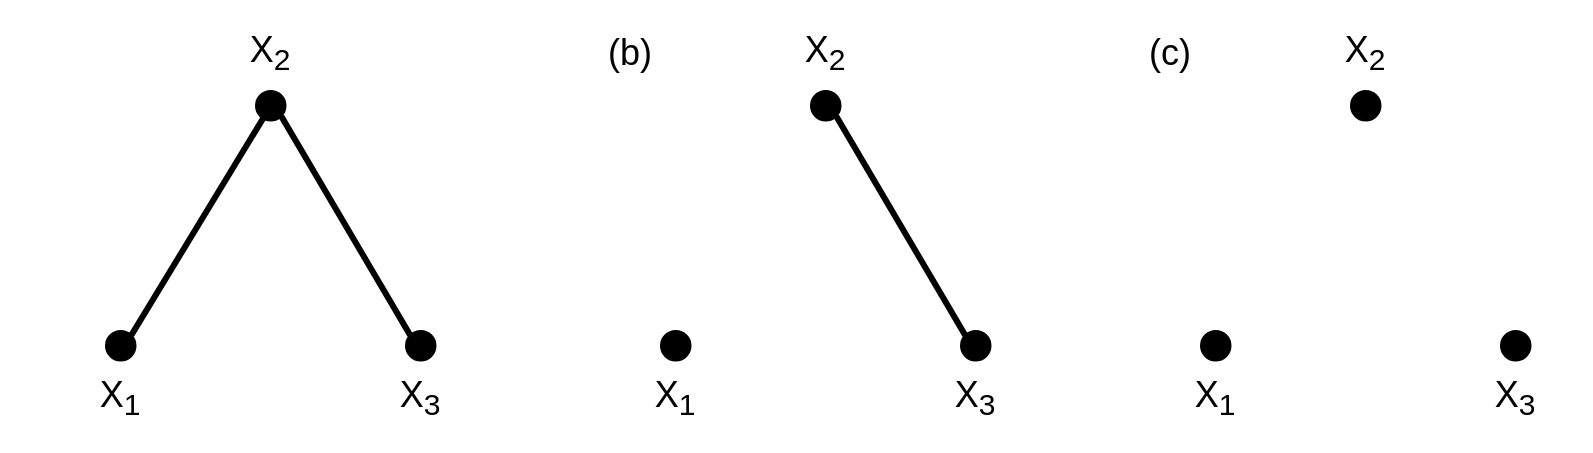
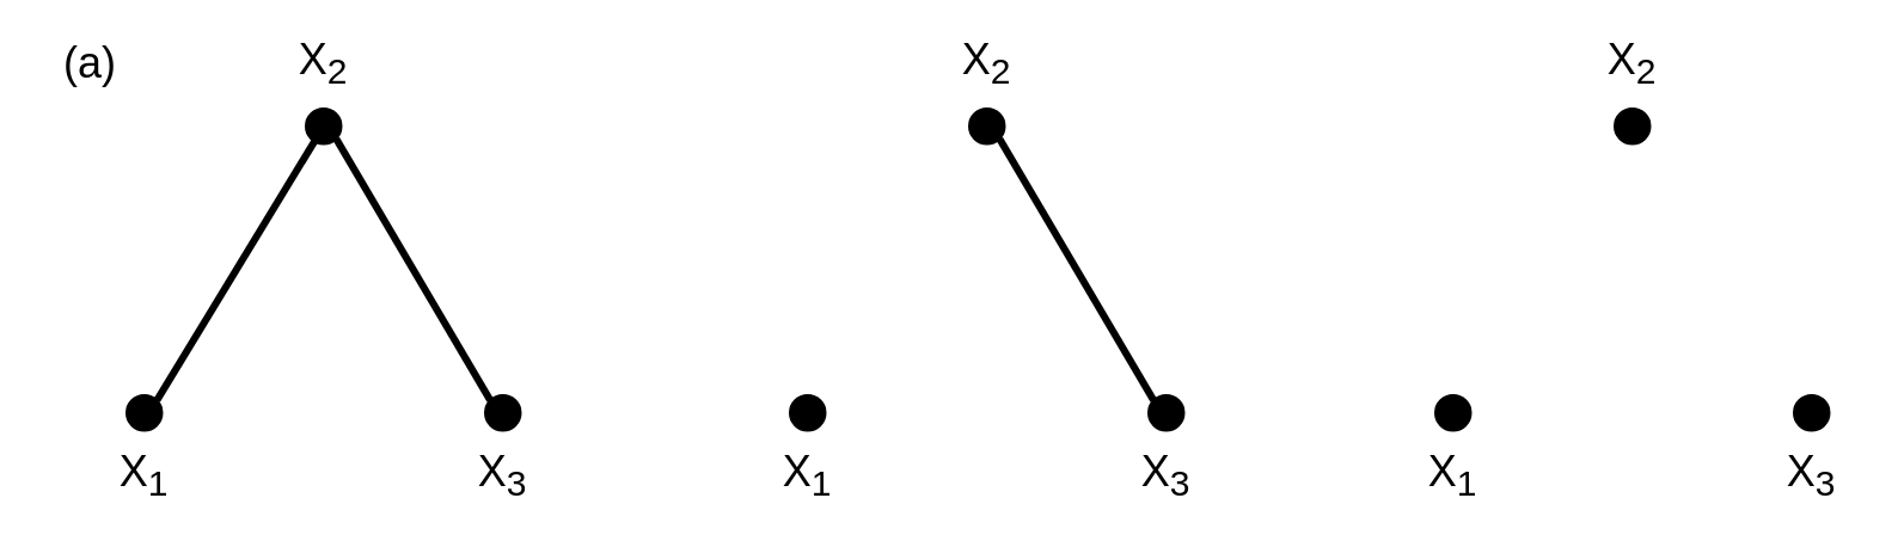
+ <mxCell id="10" value="&lt;span style=&quot;font-size: 24px;&quot;&gt;(a)&lt;/span&gt;" style="text;html=1;align=center;verticalAlign=middle;whiteSpace=wrap;rounded=0;" vertex="1" parent="1"><mxGeometry x="20" y="20" width="60" height="30" as="geometry" /></mxCell>
- <mxCell id="18" value="&lt;span style=&quot;font-size: 24px;&quot;&gt;(b)&lt;/span&gt;" style="text;html=1;align=center;verticalAlign=middle;whiteSpace=wrap;rounded=0;" vertex="1" parent="1"><mxGeometry x="390" y="20" width="60" height="30" as="geometry" /></mxCell>
- <mxCell id="25" value="&lt;span style=&quot;font-size: 24px;&quot;&gt;(c)&lt;/span&gt;" style="text;html=1;align=center;verticalAlign=middle;whiteSpace=wrap;rounded=0;" vertex="1" parent="1"><mxGeometry x="750" y="20" width="60" height="30" as="geometry" /></mxCell>
